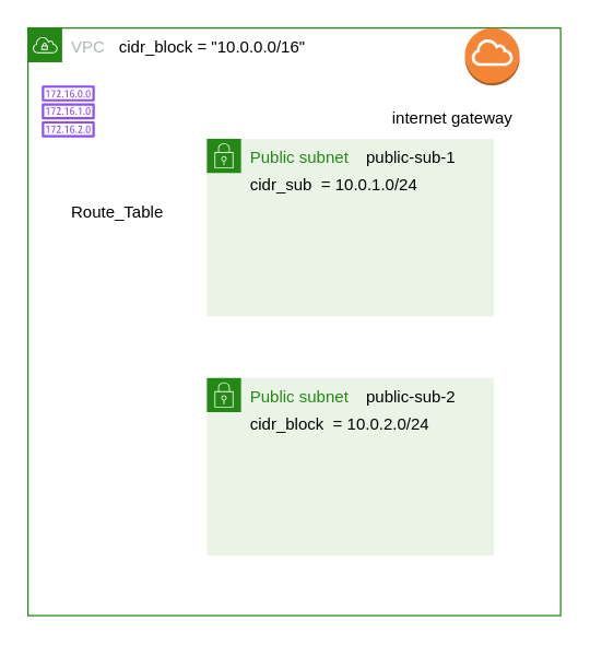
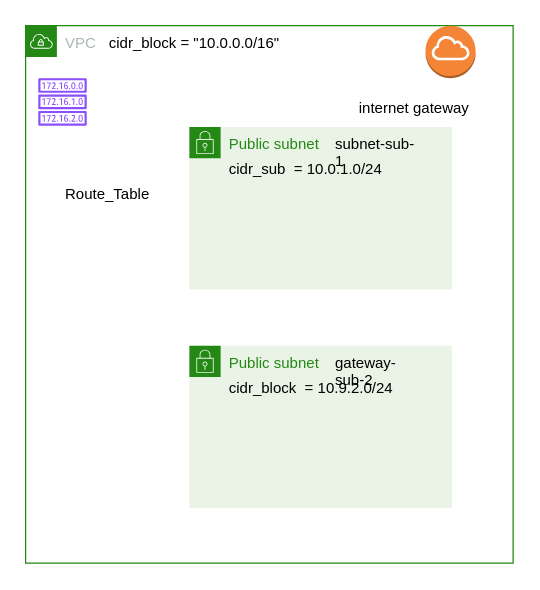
- <mxCell id="6" value="public-sub-1" style="text;whiteSpace=wrap;" vertex="1" parent="4"><mxGeometry x="115" width="70" height="40" as="geometry" /></mxCell>
+ <mxCell id="6" value="subnet-sub-1" style="text;whiteSpace=wrap;" vertex="1" parent="4"><mxGeometry x="115" width="70" height="40" as="geometry" /></mxCell>
- <mxCell id="9" value="public-sub-2" style="text;whiteSpace=wrap;" vertex="1" parent="7"><mxGeometry x="115" width="70" height="40" as="geometry" /></mxCell>
+ <mxCell id="9" value="gateway-sub-2" style="text;whiteSpace=wrap;" vertex="1" parent="7"><mxGeometry x="115" width="70" height="40" as="geometry" /></mxCell>
- <mxCell id="8" value="cidr_block  = 10.0.2.0/24" style="text;whiteSpace=wrap;" vertex="1" parent="7"><mxGeometry x="30" y="20" width="140" height="20" as="geometry" /></mxCell>
+ <mxCell id="8" value="cidr_block  = 10.9.2.0/24" style="text;whiteSpace=wrap;" vertex="1" parent="7"><mxGeometry x="30" y="20" width="140" height="20" as="geometry" /></mxCell>
